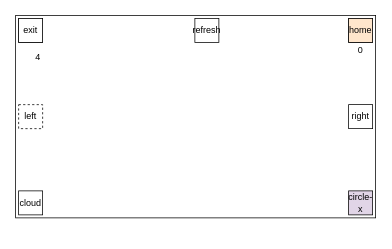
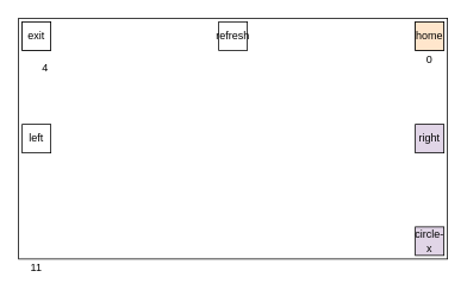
- <mxCell id="14" value="refresh" style="whiteSpace=wrap;html=1;aspect=fixed;" vertex="1" parent="1"><mxGeometry x="259" y="24" width="32" height="32" as="geometry" /></mxCell>
+ <mxCell id="14" value="refresh" style="whiteSpace=wrap;html=1;aspect=fixed;" vertex="1" parent="1"><mxGeometry x="244" y="24" width="32" height="32" as="geometry" /></mxCell>
- <mxCell id="6" value="left" style="whiteSpace=wrap;html=1;aspect=fixed;dashed=1;" parent="1" vertex="1"><mxGeometry x="24" y="139" width="32" height="32" as="geometry" /></mxCell>
+ <mxCell id="6" value="left" style="whiteSpace=wrap;html=1;aspect=fixed;" parent="1" vertex="1"><mxGeometry x="24" y="139" width="32" height="32" as="geometry" /></mxCell>
- <mxCell id="7" value="right" style="whiteSpace=wrap;html=1;aspect=fixed;" parent="1" vertex="1"><mxGeometry x="464" y="139" width="32" height="32" as="geometry" /></mxCell>
+ <mxCell id="7" value="right" style="whiteSpace=wrap;html=1;aspect=fixed;fillColor=#e1d5e7;" parent="1" vertex="1"><mxGeometry x="464" y="139" width="32" height="32" as="geometry" /></mxCell>
- <mxCell id="3" value="cloud" style="whiteSpace=wrap;html=1;aspect=fixed;" parent="1" vertex="1"><mxGeometry x="24" y="254" width="32" height="32" as="geometry" /></mxCell>
+ <mxCell id="13" value="11" style="text;html=1;strokeColor=none;fillColor=none;align=center;verticalAlign=middle;whiteSpace=wrap;rounded=0;" parent="1" vertex="1"><mxGeometry y="290" width="40" height="20" as="geometry" x="20" /></mxCell>
